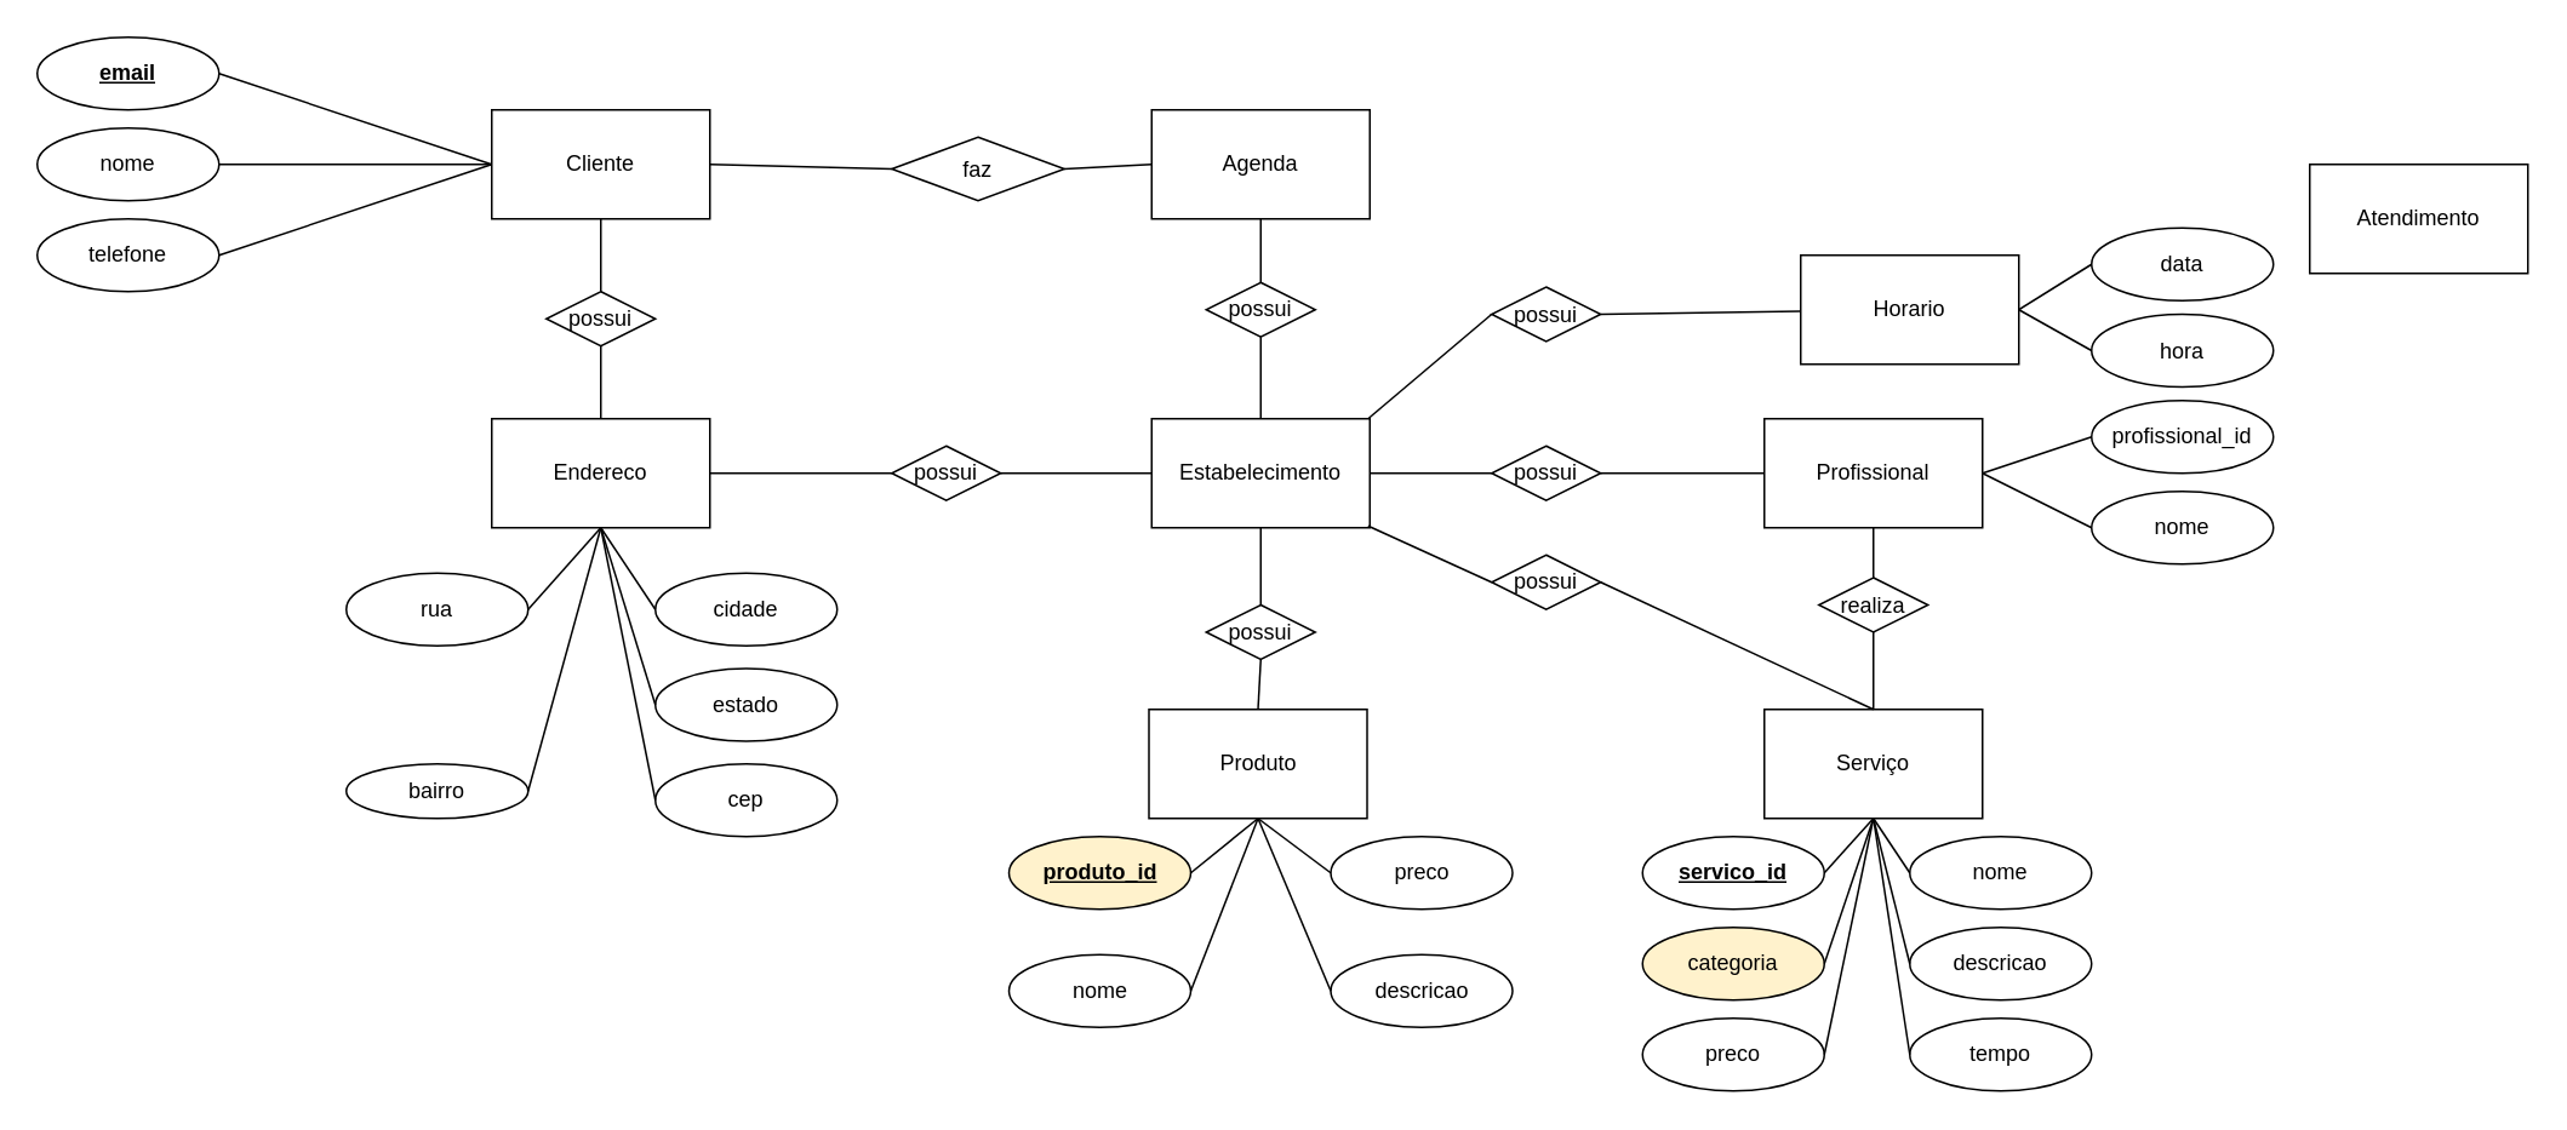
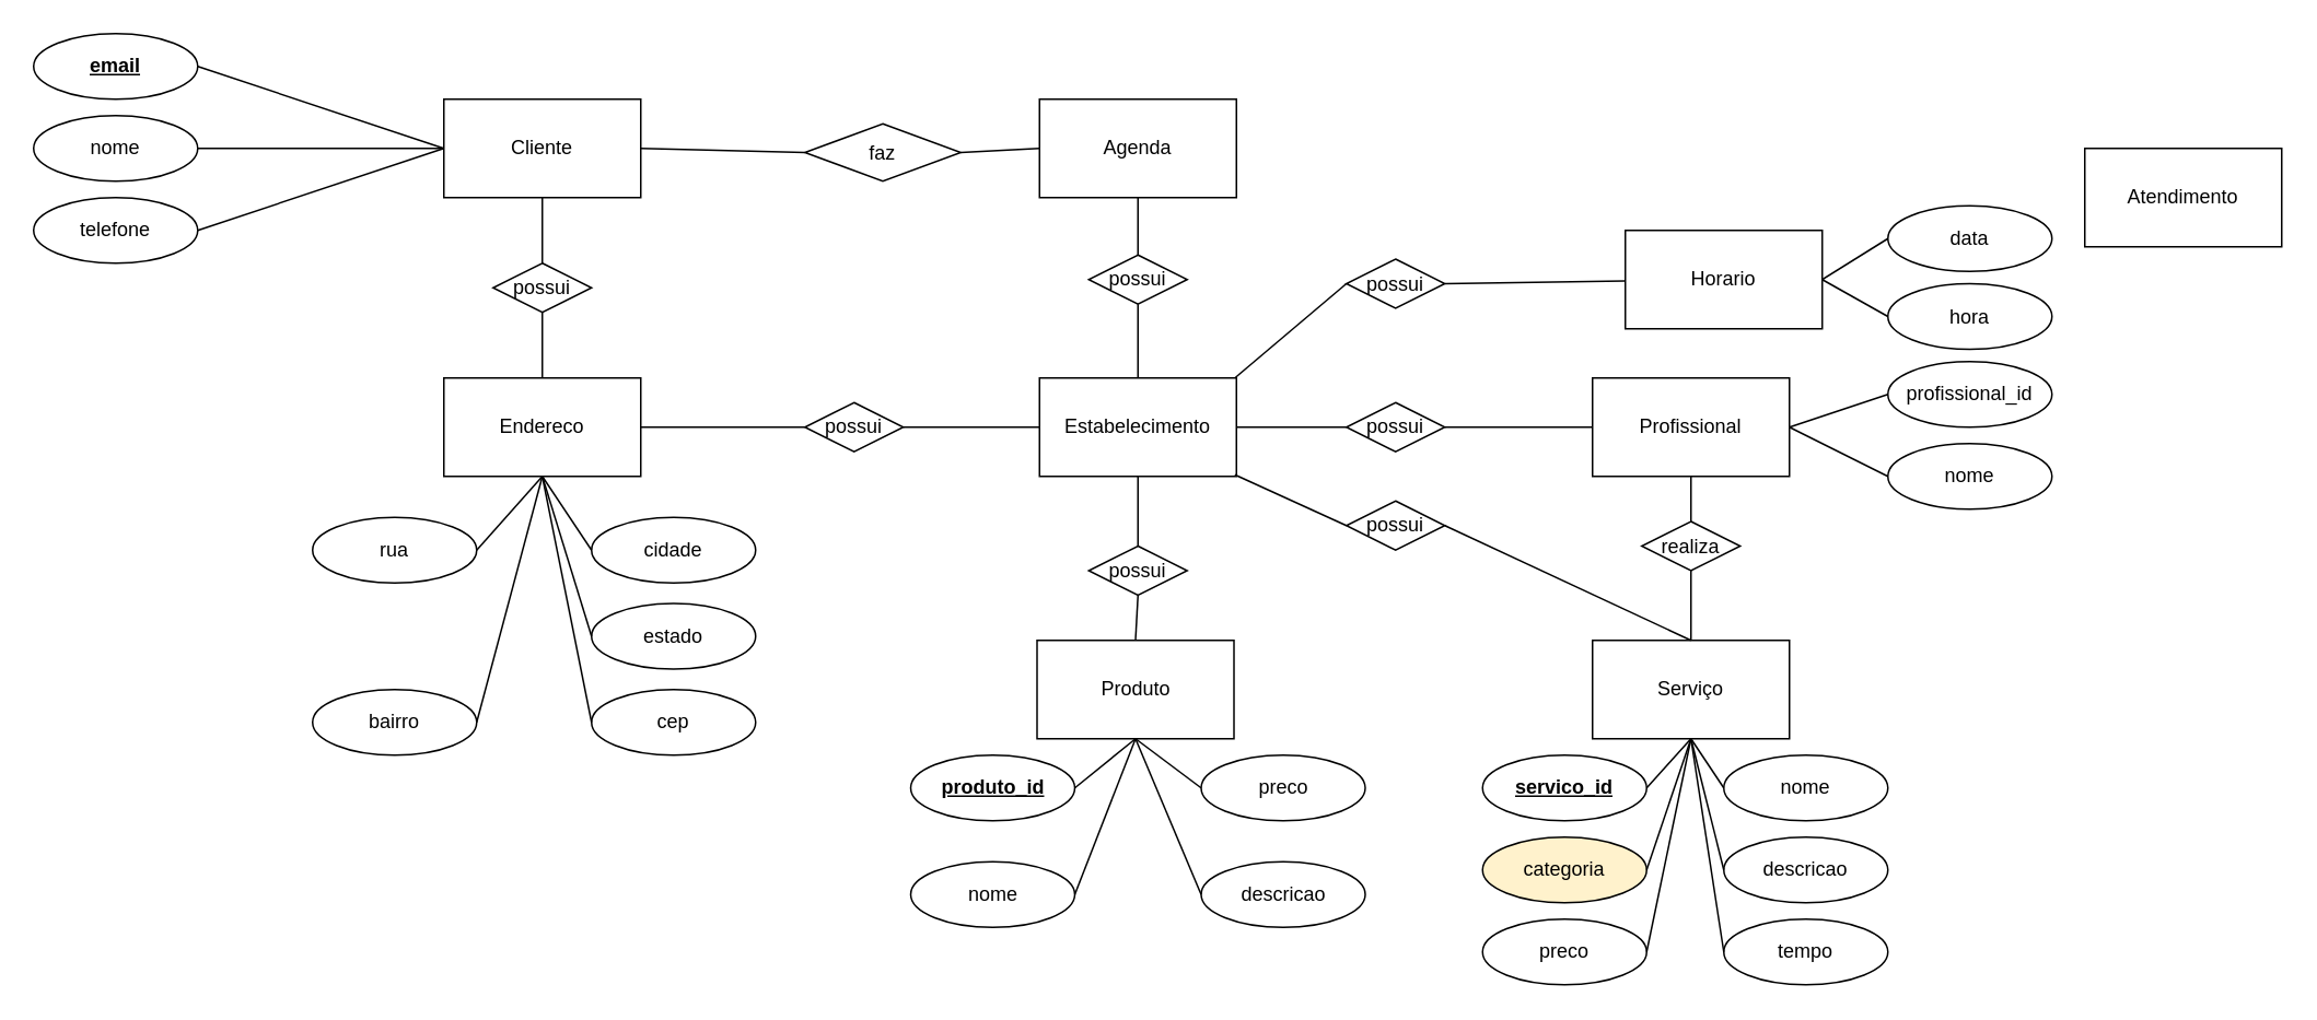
- <mxCell id="19" value="bairro" style="ellipse;whiteSpace=wrap;html=1;" parent="1" vertex="1"><mxGeometry x="190" y="420" width="100" height="30" as="geometry" /></mxCell>
+ <mxCell id="19" value="bairro" style="ellipse;whiteSpace=wrap;html=1;" parent="1" vertex="1"><mxGeometry x="190" y="420" width="100" height="40" as="geometry" /></mxCell>
- <mxCell id="59" value="produto_id" style="ellipse;whiteSpace=wrap;html=1;fontStyle=5;fillColor=#fff2cc;" parent="1" vertex="1"><mxGeometry x="554.5" y="460" width="100" height="40" as="geometry" /></mxCell>
+ <mxCell id="59" value="produto_id" style="ellipse;whiteSpace=wrap;html=1;fontStyle=5" parent="1" vertex="1"><mxGeometry x="554.5" y="460" width="100" height="40" as="geometry" /></mxCell>
